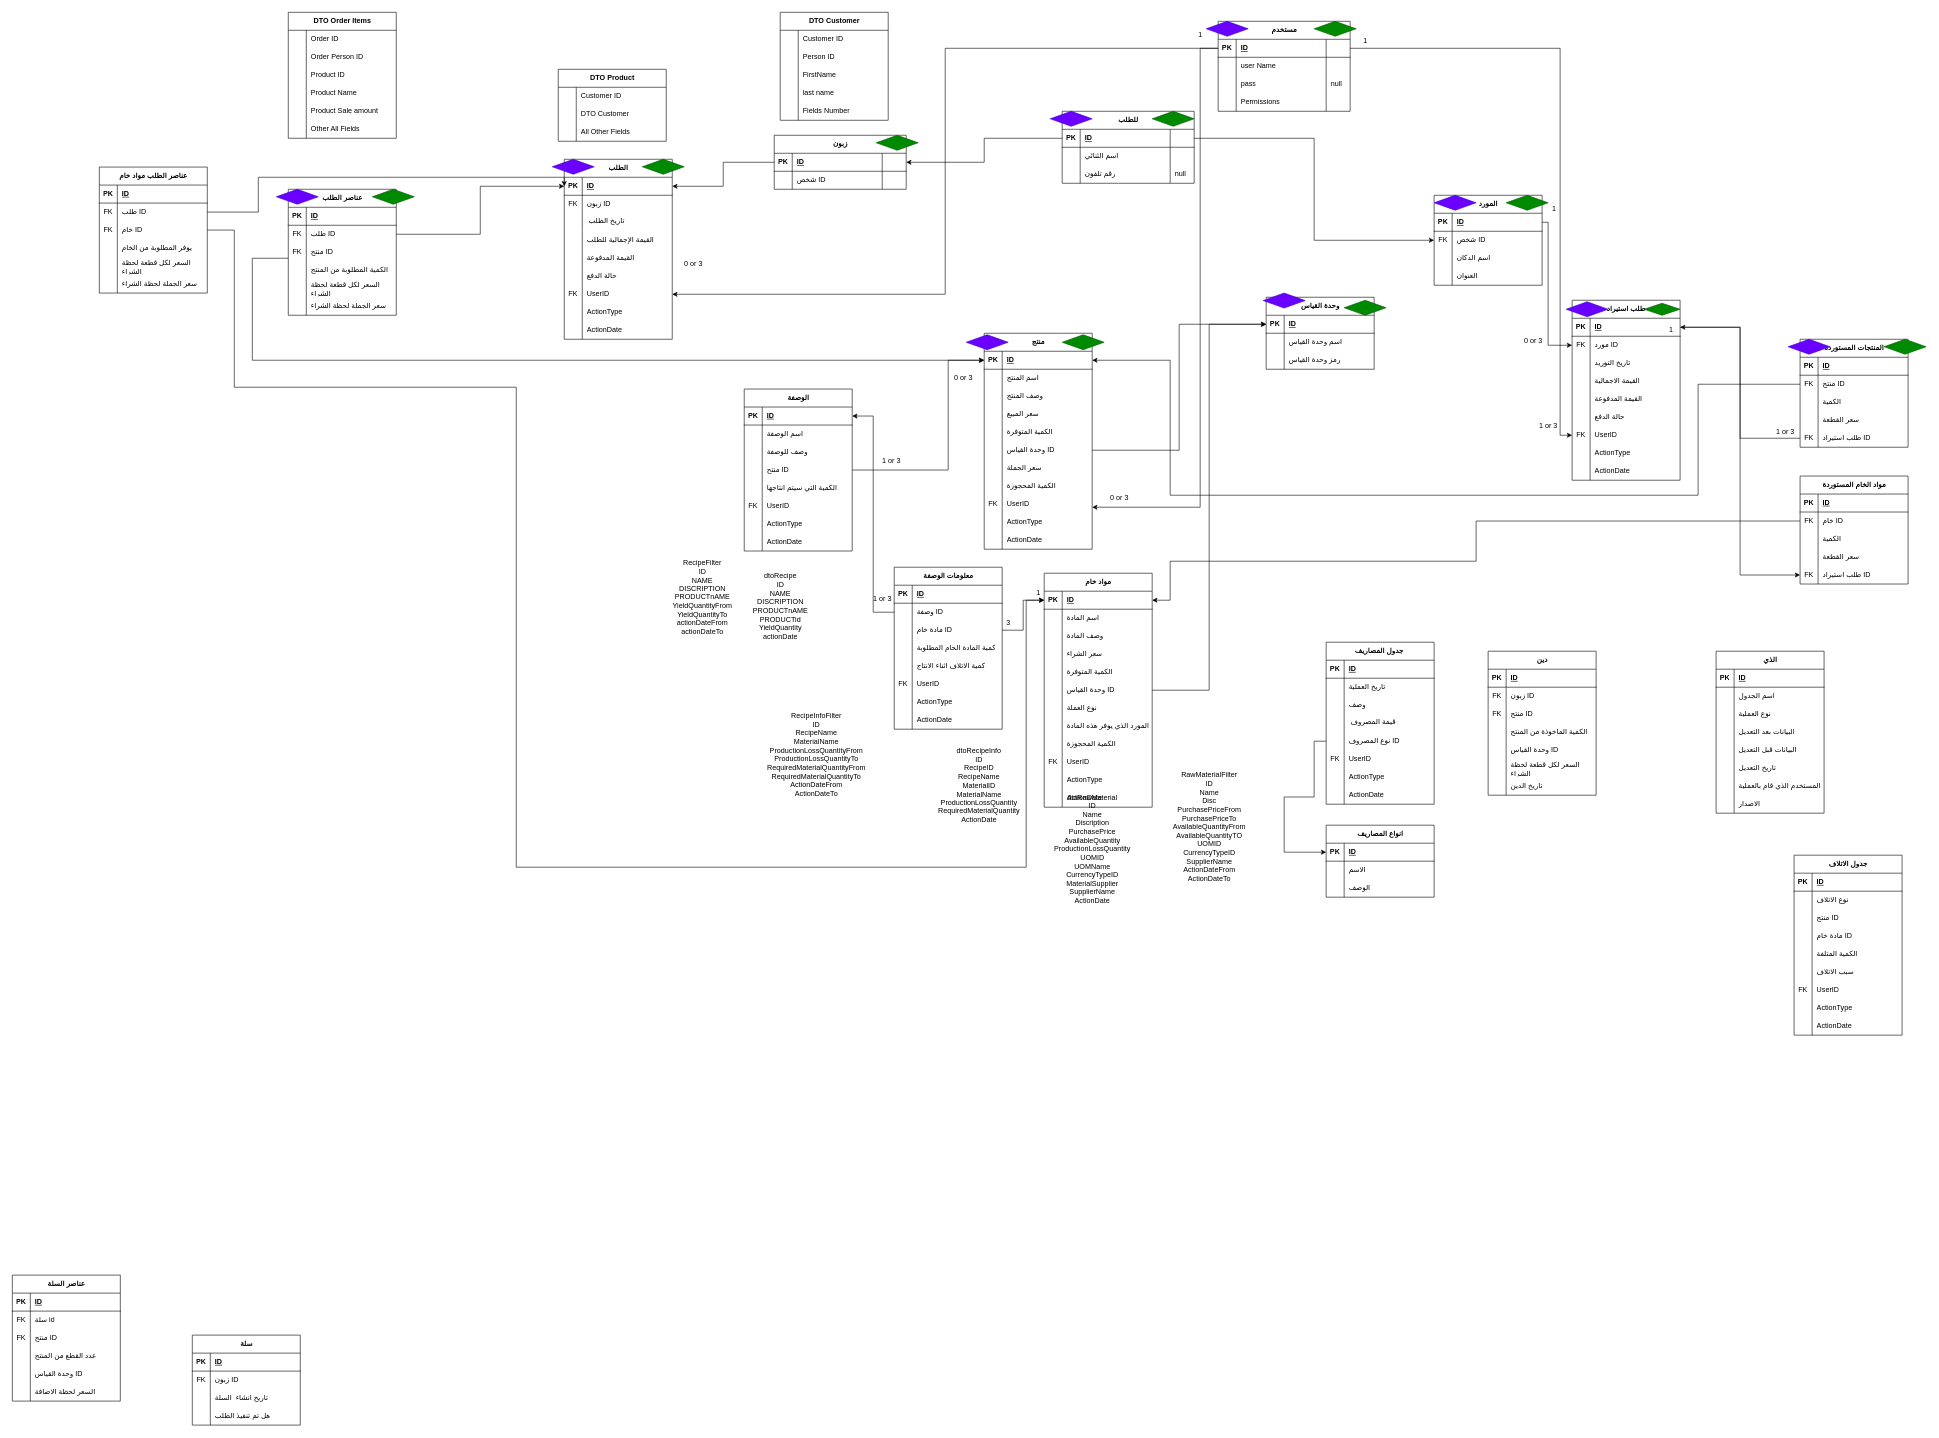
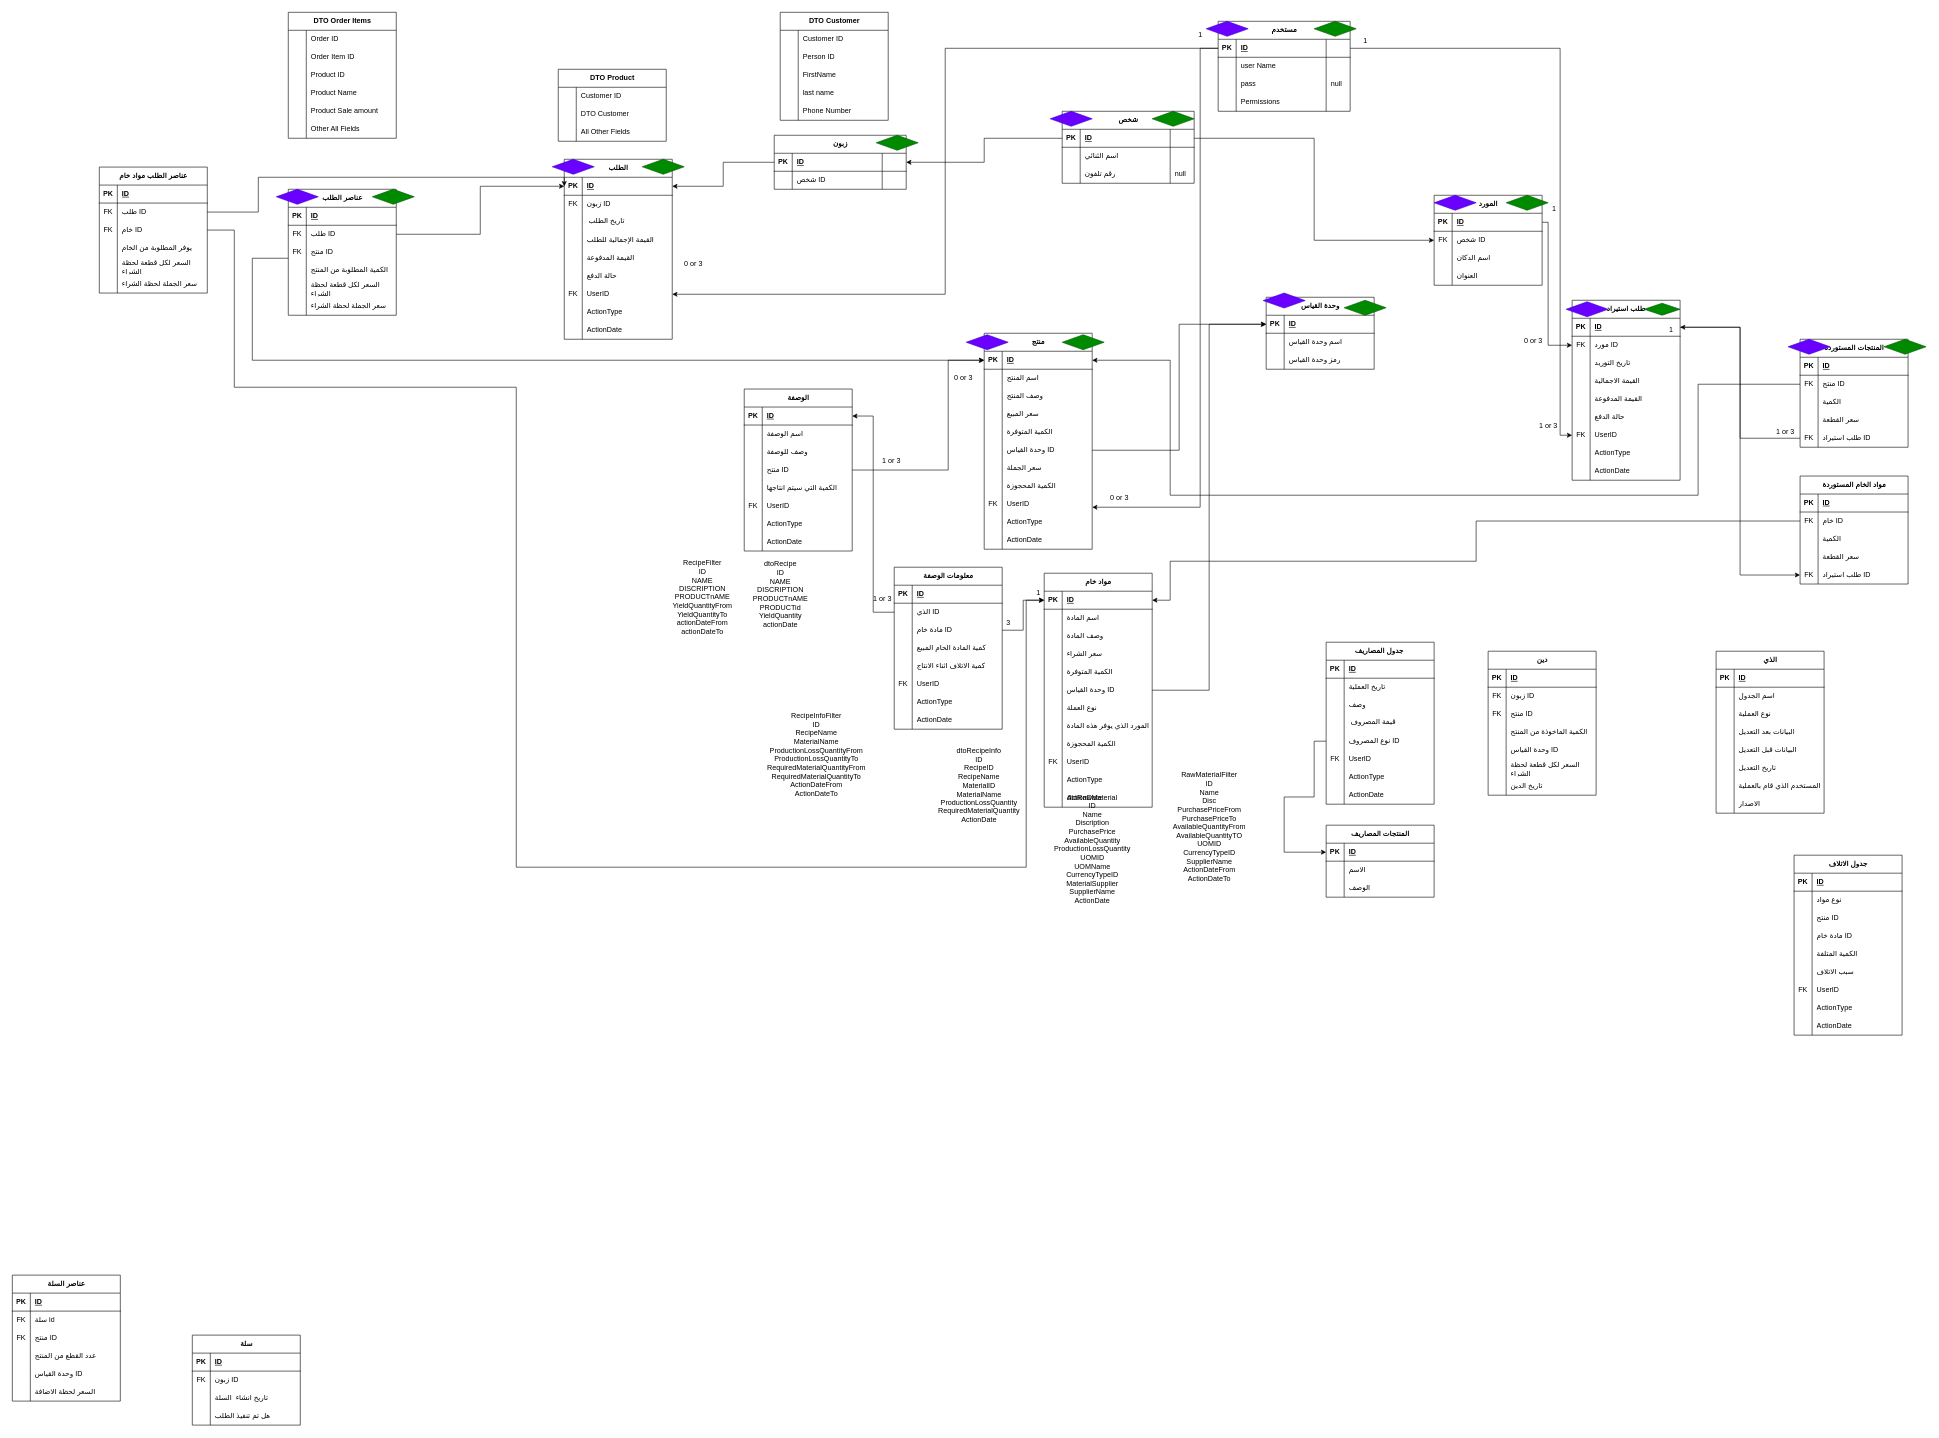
- <mxCell id="341" value="Order Person ID" style="shape=partialRectangle;connectable=0;fillColor=none;top=0;left=0;bottom=0;right=0;align=left;spacingLeft=6;overflow=hidden;whiteSpace=wrap;html=1;" parent="339" vertex="1"><mxGeometry x="30" width="150" height="30" as="geometry"><mxRectangle width="150" height="30" as="alternateBounds" /></mxGeometry></mxCell>
+ <mxCell id="341" value="Order Item ID" style="shape=partialRectangle;connectable=0;fillColor=none;top=0;left=0;bottom=0;right=0;align=left;spacingLeft=6;overflow=hidden;whiteSpace=wrap;html=1;" parent="339" vertex="1"><mxGeometry x="30" width="150" height="30" as="geometry"><mxRectangle width="150" height="30" as="alternateBounds" /></mxGeometry></mxCell>
- <mxCell id="334" value="Fields Number" style="shape=partialRectangle;connectable=0;fillColor=none;top=0;left=0;bottom=0;right=0;align=left;spacingLeft=6;overflow=hidden;whiteSpace=wrap;html=1;" parent="332" vertex="1"><mxGeometry x="30" width="150" height="30" as="geometry"><mxRectangle width="150" height="30" as="alternateBounds" /></mxGeometry></mxCell>
+ <mxCell id="334" value="Phone Number" style="shape=partialRectangle;connectable=0;fillColor=none;top=0;left=0;bottom=0;right=0;align=left;spacingLeft=6;overflow=hidden;whiteSpace=wrap;html=1;" parent="332" vertex="1"><mxGeometry x="30" width="150" height="30" as="geometry"><mxRectangle width="150" height="30" as="alternateBounds" /></mxGeometry></mxCell>
- <mxCell id="36" value="للطلب" style="shape=table;startSize=30;container=1;collapsible=1;childLayout=tableLayout;fixedRows=1;rowLines=0;fontStyle=1;align=center;resizeLast=1;html=1;" parent="1" vertex="1"><mxGeometry x="1770" y="185" width="220" height="120" as="geometry" /></mxCell>
+ <mxCell id="36" value="شخص" style="shape=table;startSize=30;container=1;collapsible=1;childLayout=tableLayout;fixedRows=1;rowLines=0;fontStyle=1;align=center;resizeLast=1;html=1;" parent="1" vertex="1"><mxGeometry x="1770" y="185" width="220" height="120" as="geometry" /></mxCell>
- <mxCell id="478" value="dtoRecipe&lt;br&gt;ID&lt;br&gt;NAME&lt;br&gt;DISCRIPTION&lt;br&gt;PRODUCTnAME&lt;br&gt;PRODUCTid&lt;br&gt;YieldQuantity&lt;br&gt;actionDate" style="text;html=1;align=center;verticalAlign=middle;resizable=0;points=[];autosize=1;strokeColor=none;fillColor=none;" parent="1" vertex="1"><mxGeometry x="1240" y="945" width="120" height="130" as="geometry" /></mxCell>
+ <mxCell id="478" value="dtoRecipe&lt;br&gt;ID&lt;br&gt;NAME&lt;br&gt;DISCRIPTION&lt;br&gt;PRODUCTnAME&lt;br&gt;PRODUCTid&lt;br&gt;YieldQuantity&lt;br&gt;actionDate" style="text;html=1;align=center;verticalAlign=middle;resizable=0;points=[];autosize=1;strokeColor=none;fillColor=none;" parent="1" vertex="1"><mxGeometry x="1240" y="925" width="120" height="130" as="geometry" /></mxCell>
- <mxCell id="422" value="وصفة ID" style="shape=partialRectangle;connectable=0;fillColor=none;top=0;left=0;bottom=0;right=0;align=left;spacingLeft=6;overflow=hidden;whiteSpace=wrap;html=1;" parent="420" vertex="1"><mxGeometry x="30" width="150" height="30" as="geometry"><mxRectangle width="150" height="30" as="alternateBounds" /></mxGeometry></mxCell>
+ <mxCell id="422" value="الذي ID" style="shape=partialRectangle;connectable=0;fillColor=none;top=0;left=0;bottom=0;right=0;align=left;spacingLeft=6;overflow=hidden;whiteSpace=wrap;html=1;" parent="420" vertex="1"><mxGeometry x="30" width="150" height="30" as="geometry"><mxRectangle width="150" height="30" as="alternateBounds" /></mxGeometry></mxCell>
- <mxCell id="428" value="كمية المادة الحام المطلوبة" style="shape=partialRectangle;connectable=0;fillColor=none;top=0;left=0;bottom=0;right=0;align=left;spacingLeft=6;overflow=hidden;whiteSpace=wrap;html=1;" parent="426" vertex="1"><mxGeometry x="30" width="150" height="30" as="geometry"><mxRectangle width="150" height="30" as="alternateBounds" /></mxGeometry></mxCell>
+ <mxCell id="428" value="كمية المادة الحام المبيع" style="shape=partialRectangle;connectable=0;fillColor=none;top=0;left=0;bottom=0;right=0;align=left;spacingLeft=6;overflow=hidden;whiteSpace=wrap;html=1;" parent="426" vertex="1"><mxGeometry x="30" width="150" height="30" as="geometry"><mxRectangle width="150" height="30" as="alternateBounds" /></mxGeometry></mxCell>
- <mxCell id="548" value="انواع المصاريف" style="shape=table;startSize=30;container=1;collapsible=1;childLayout=tableLayout;fixedRows=1;rowLines=0;fontStyle=1;align=center;resizeLast=1;html=1;" vertex="1" parent="1"><mxGeometry x="2210" y="1375" width="180" height="120" as="geometry" /></mxCell>
+ <mxCell id="548" value="المنتجات المصاريف" style="shape=table;startSize=30;container=1;collapsible=1;childLayout=tableLayout;fixedRows=1;rowLines=0;fontStyle=1;align=center;resizeLast=1;html=1;" vertex="1" parent="1"><mxGeometry x="2210" y="1375" width="180" height="120" as="geometry" /></mxCell>
- <mxCell id="454" value="نوع الاتلاف" style="shape=partialRectangle;connectable=0;fillColor=none;top=0;left=0;bottom=0;right=0;align=left;spacingLeft=6;overflow=hidden;whiteSpace=wrap;html=1;" parent="452" vertex="1"><mxGeometry x="30" width="150" height="30" as="geometry"><mxRectangle width="150" height="30" as="alternateBounds" /></mxGeometry></mxCell>
+ <mxCell id="454" value="نوع مواد" style="shape=partialRectangle;connectable=0;fillColor=none;top=0;left=0;bottom=0;right=0;align=left;spacingLeft=6;overflow=hidden;whiteSpace=wrap;html=1;" parent="452" vertex="1"><mxGeometry x="30" width="150" height="30" as="geometry"><mxRectangle width="150" height="30" as="alternateBounds" /></mxGeometry></mxCell>
